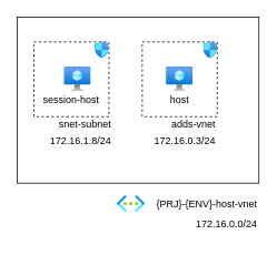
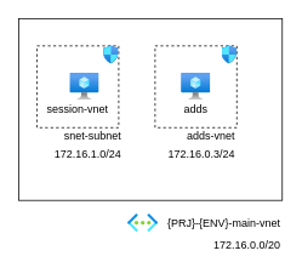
- <mxCell id="16" value="session-host" style="text;html=1;strokeColor=none;fillColor=none;align=center;verticalAlign=middle;whiteSpace=wrap;rounded=0;" vertex="1" parent="1"><mxGeometry x="40" y="110" width="90" height="20" as="geometry" /></mxCell>
+ <mxCell id="16" value="session-vnet" style="text;html=1;strokeColor=none;fillColor=none;align=center;verticalAlign=middle;whiteSpace=wrap;rounded=0;" vertex="1" parent="1"><mxGeometry x="40" y="110" width="90" height="20" as="geometry" /></mxCell>
- <mxCell id="17" value="host" style="text;html=1;strokeColor=none;fillColor=none;align=center;verticalAlign=middle;whiteSpace=wrap;rounded=0;" vertex="1" parent="1"><mxGeometry x="170" y="110" width="90" height="20" as="geometry" /></mxCell>
+ <mxCell id="17" value="adds" style="text;html=1;strokeColor=none;fillColor=none;align=center;verticalAlign=middle;whiteSpace=wrap;rounded=0;" vertex="1" parent="1"><mxGeometry x="170" y="110" width="90" height="20" as="geometry" /></mxCell>
- <mxCell id="12" value="172.16.1.8/24" style="text;html=1;strokeColor=none;fillColor=none;align=right;verticalAlign=middle;whiteSpace=wrap;rounded=0;" vertex="1" parent="1"><mxGeometry x="45" y="160" width="90" height="20" as="geometry" /></mxCell>
+ <mxCell id="12" value="172.16.1.0/24" style="text;html=1;strokeColor=none;fillColor=none;align=right;verticalAlign=middle;whiteSpace=wrap;rounded=0;" vertex="1" parent="1"><mxGeometry x="45" y="160" width="90" height="20" as="geometry" /></mxCell>
- <mxCell id="3" value="{PRJ}-{ENV}-host-vnet" style="text;html=1;strokeColor=none;fillColor=none;align=right;verticalAlign=middle;whiteSpace=wrap;rounded=0;" parent="1" vertex="1"><mxGeometry x="150" y="230" width="160" height="30" as="geometry" /></mxCell>
+ <mxCell id="3" value="{PRJ}-{ENV}-main-vnet" style="text;html=1;strokeColor=none;fillColor=none;align=right;verticalAlign=middle;whiteSpace=wrap;rounded=0;" parent="1" vertex="1"><mxGeometry x="150" y="230" width="160" height="30" as="geometry" /></mxCell>
- <mxCell id="8" value="172.16.0.0/24" style="text;html=1;strokeColor=none;fillColor=none;align=right;verticalAlign=middle;whiteSpace=wrap;rounded=0;" parent="1" vertex="1"><mxGeometry x="230" y="255" width="80" height="30" as="geometry" /></mxCell>
+ <mxCell id="8" value="172.16.0.0/20" style="text;html=1;strokeColor=none;fillColor=none;align=right;verticalAlign=middle;whiteSpace=wrap;rounded=0;" parent="1" vertex="1"><mxGeometry x="230" y="255" width="80" height="30" as="geometry" /></mxCell>
